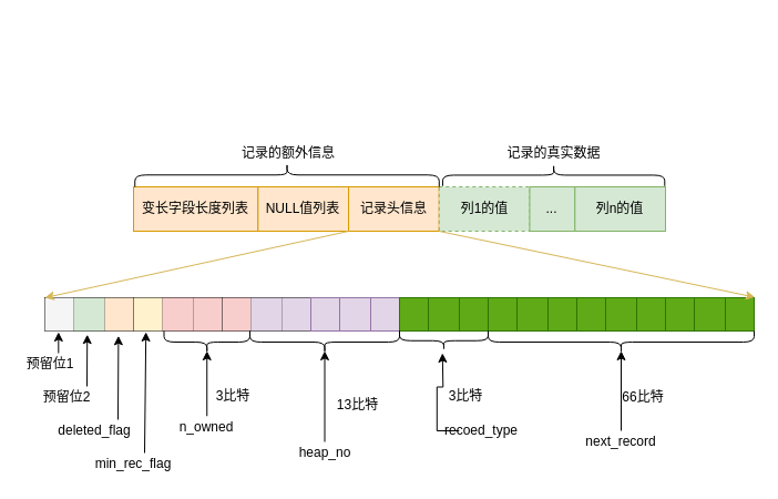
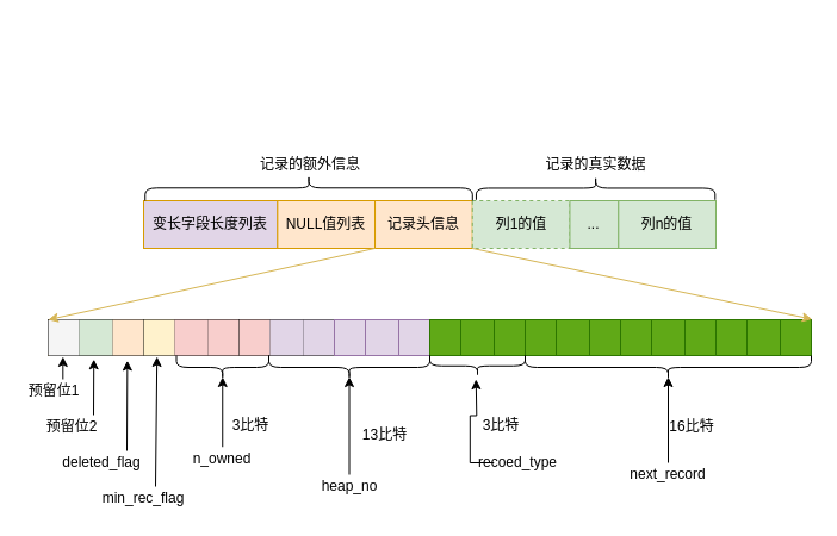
- <mxCell id="4" value="变长字段长度列表" style="rounded=0;whiteSpace=wrap;html=1;fillColor=#ffe6cc;strokeColor=#d79b00;" vertex="1" parent="3"><mxGeometry width="112.34" height="40" as="geometry" /></mxCell>
+ <mxCell id="4" value="变长字段长度列表" style="rounded=0;whiteSpace=wrap;html=1;fillColor=#e1d5e7;strokeColor=#d79b00;" vertex="1" parent="3"><mxGeometry width="112.34" height="40" as="geometry" /></mxCell>
- <mxCell id="77" value="66比特" style="text;html=1;strokeColor=none;fillColor=none;align=center;verticalAlign=middle;whiteSpace=wrap;rounded=0;" vertex="1" parent="14"><mxGeometry x="540" y="80" width="40" height="20" as="geometry" /></mxCell>
+ <mxCell id="77" value="16比特" style="text;html=1;strokeColor=none;fillColor=none;align=center;verticalAlign=middle;whiteSpace=wrap;rounded=0;" vertex="1" parent="14"><mxGeometry x="540" y="80" width="40" height="20" as="geometry" /></mxCell>
